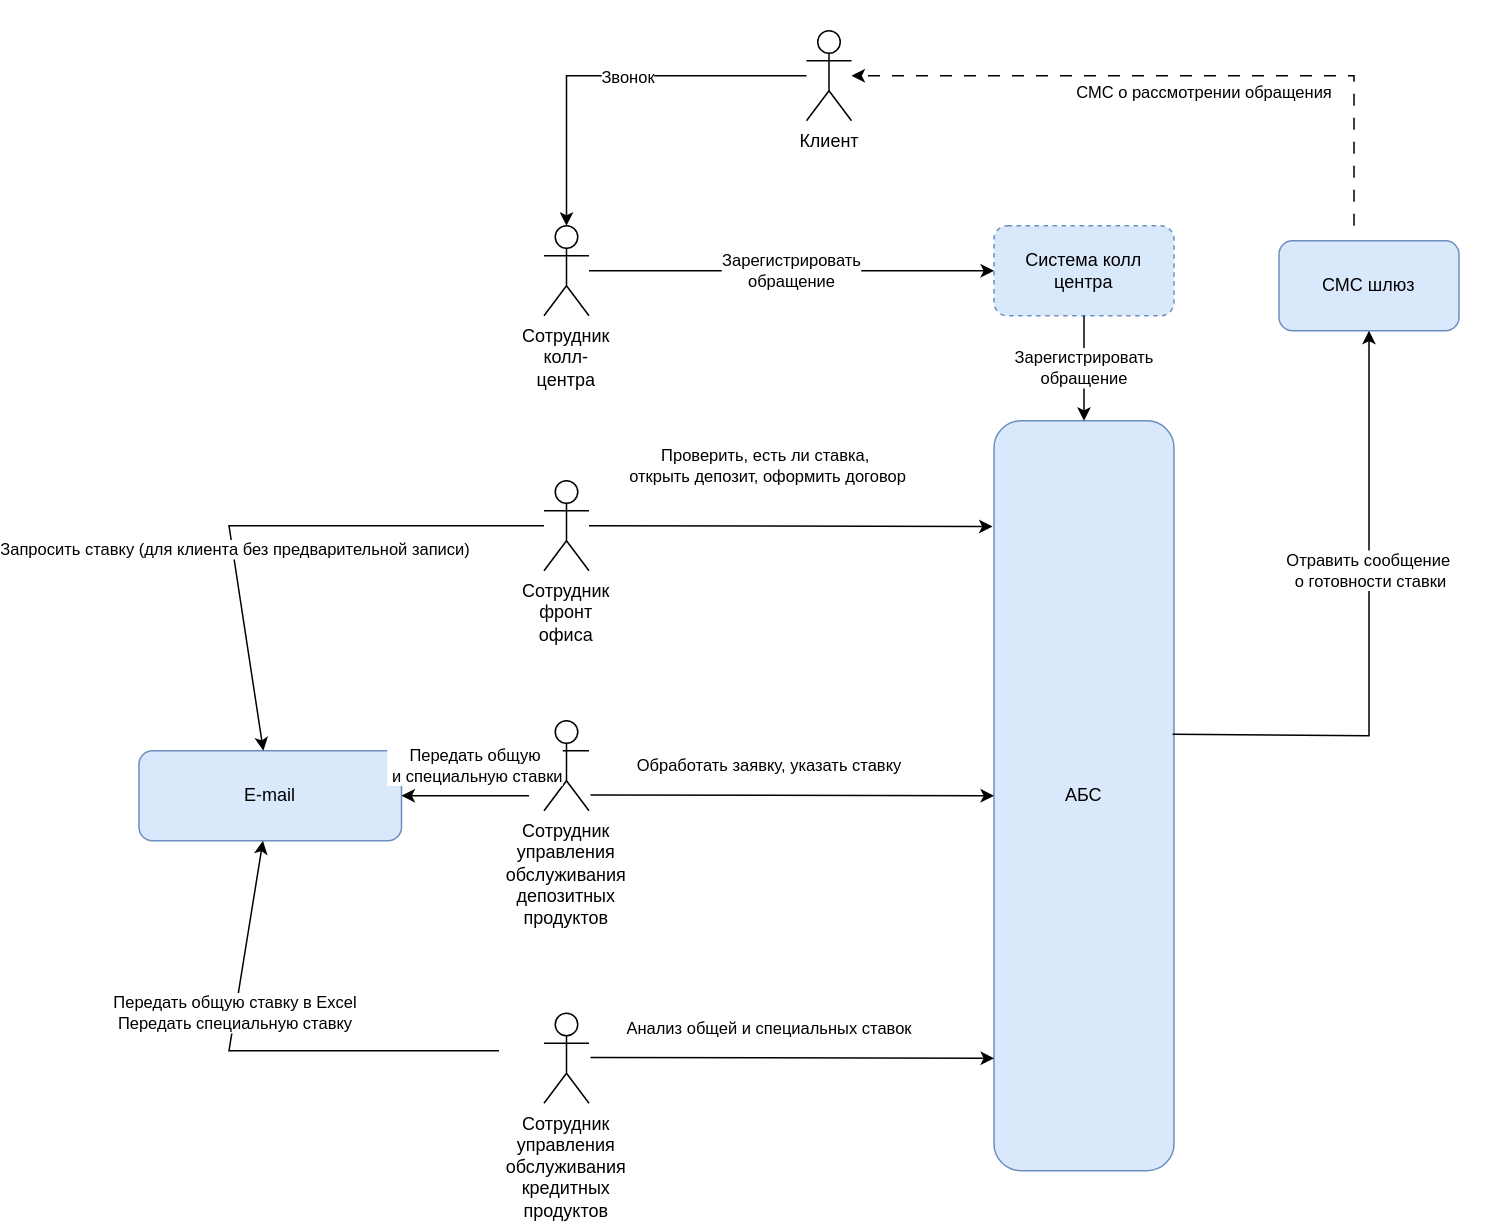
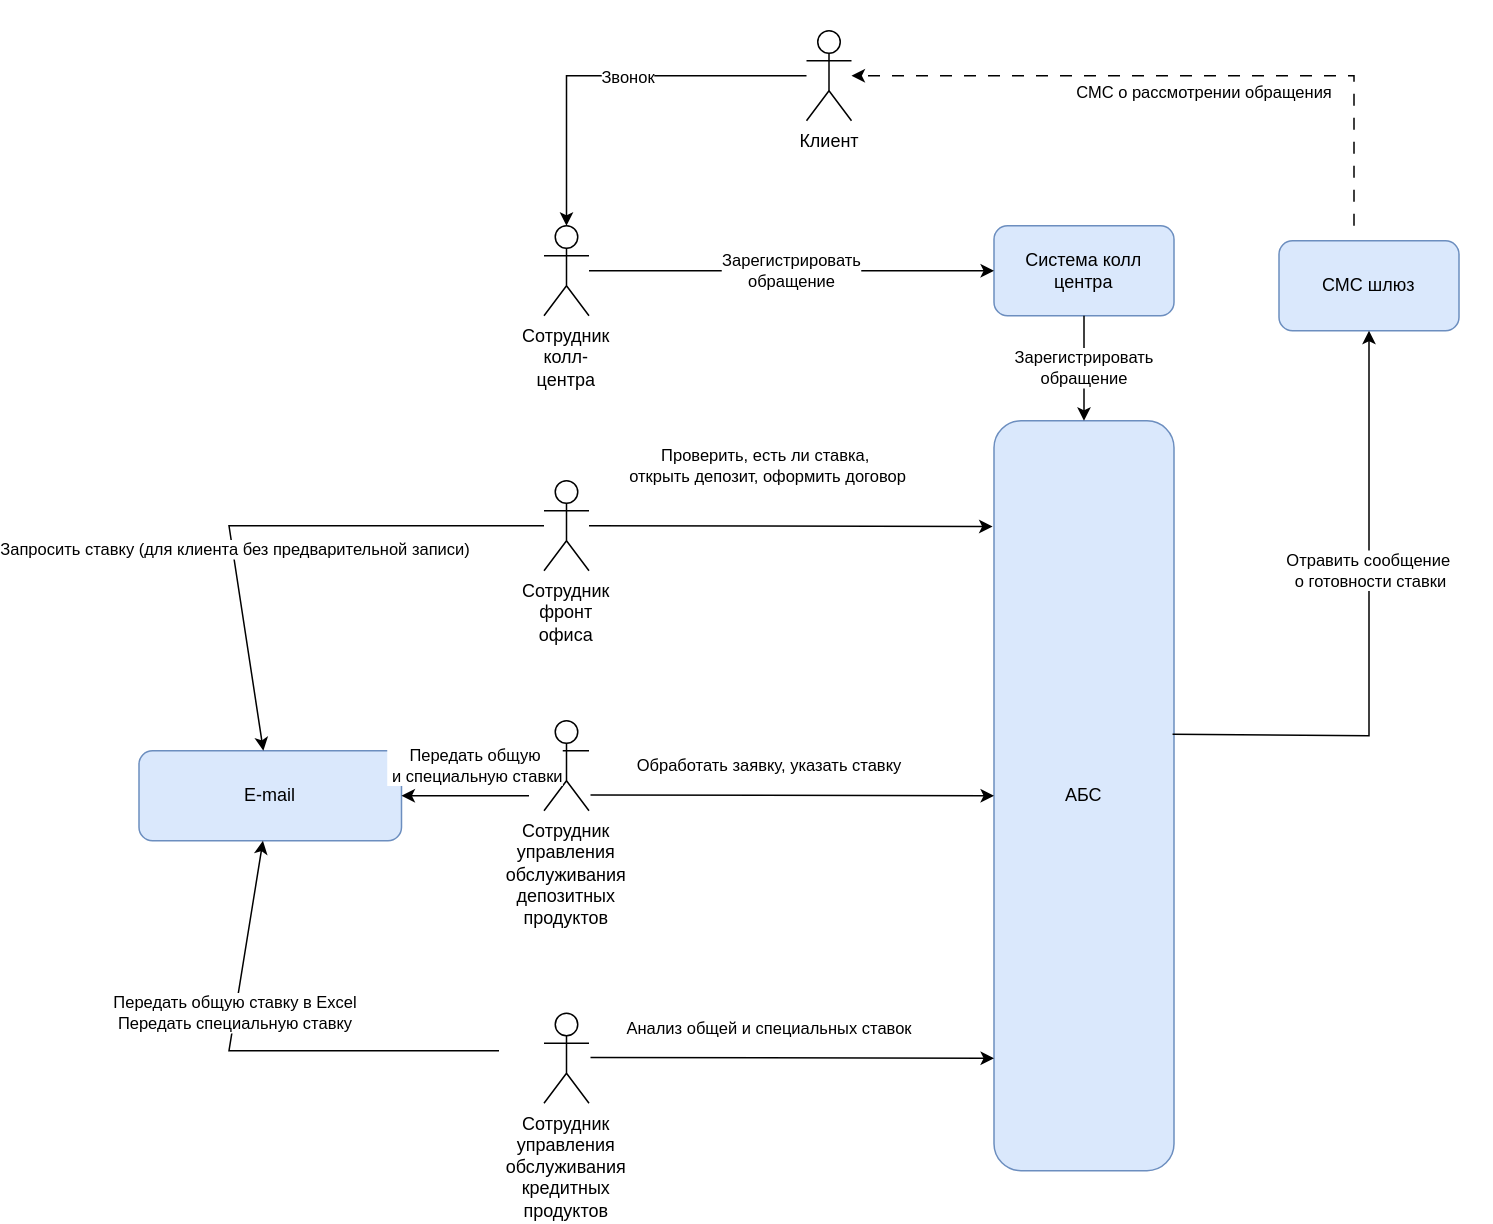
- <mxCell id="4" value="Система колл центра" style="rounded=1;whiteSpace=wrap;html=1;fillColor=#dae8fc;strokeColor=#6c8ebf;dashed=1;" vertex="1" parent="1"><mxGeometry x="590" y="150" width="120" height="60" as="geometry" /></mxCell>
+ <mxCell id="4" value="Система колл центра" style="rounded=1;whiteSpace=wrap;html=1;fillColor=#dae8fc;strokeColor=#6c8ebf;" vertex="1" parent="1"><mxGeometry x="590" y="150" width="120" height="60" as="geometry" /></mxCell>
